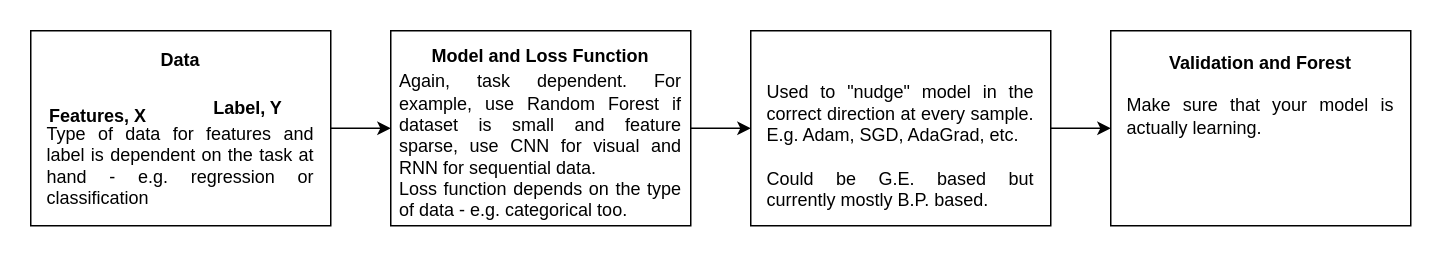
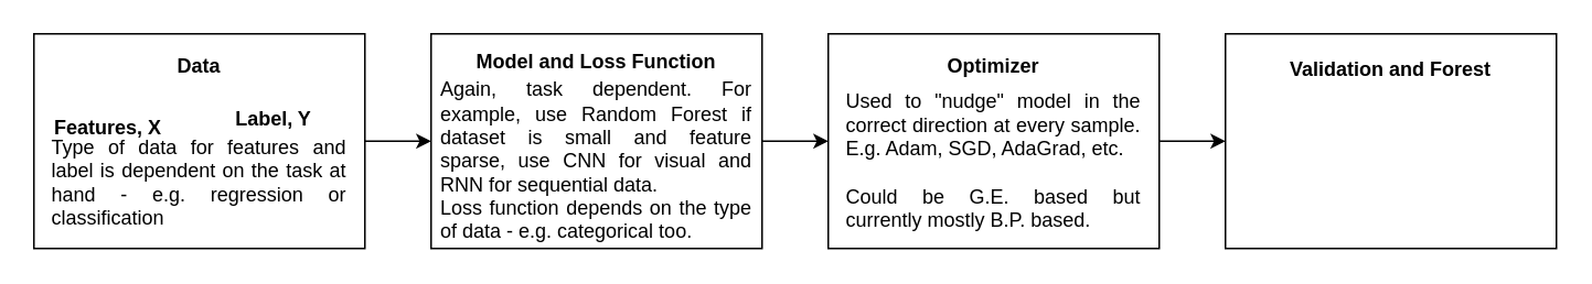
+ <mxCell id="15" value="Optimizer" style="text;html=1;strokeColor=none;fillColor=none;align=center;verticalAlign=middle;whiteSpace=wrap;rounded=0;fontStyle=1" vertex="1" parent="1"><mxGeometry x="525" y="30" width="150" height="20" as="geometry" /></mxCell>
- <mxCell id="18" value="&lt;div style=&quot;text-align: justify&quot;&gt;Make sure that your model is actually learning.&lt;/div&gt;" style="text;html=1;strokeColor=none;fillColor=none;align=center;verticalAlign=middle;whiteSpace=wrap;rounded=0;" vertex="1" parent="1"><mxGeometry x="750" y="67" width="180" height="20" as="geometry" /></mxCell>
